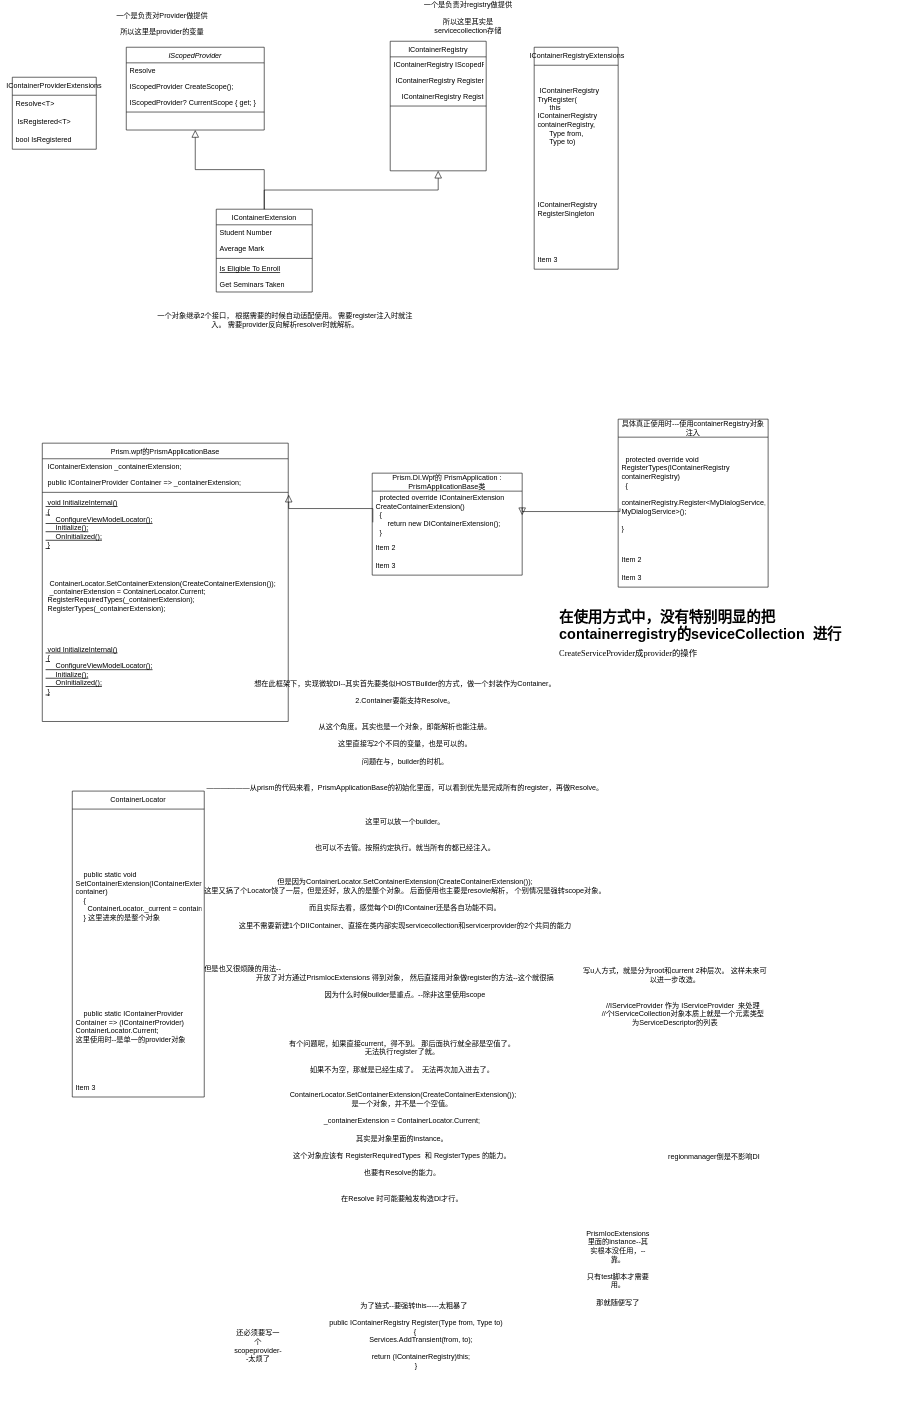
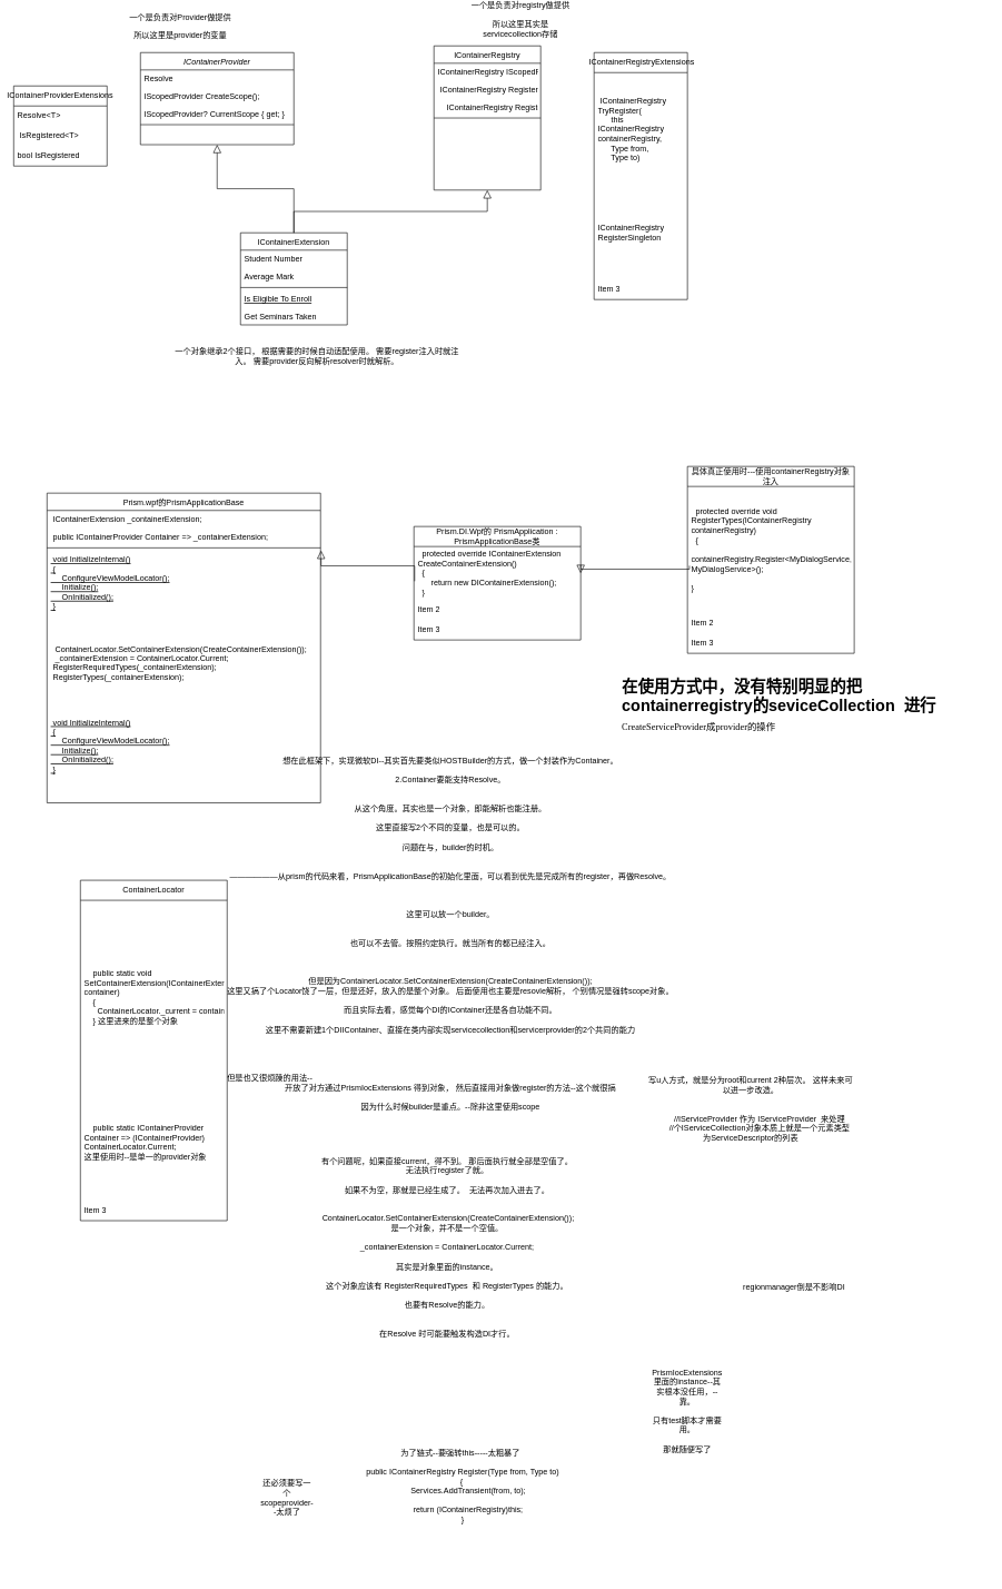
- <mxCell id="2" value="IScopedProvider" style="swimlane;fontStyle=2;align=center;verticalAlign=top;childLayout=stackLayout;horizontal=1;startSize=26;horizontalStack=0;resizeParent=1;resizeLast=0;collapsible=1;marginBottom=0;rounded=0;shadow=0;strokeWidth=1;" parent="1" vertex="1"><mxGeometry x="210" y="70" width="230" height="138" as="geometry"><mxRectangle x="230" y="140" width="160" height="26" as="alternateBounds" /></mxGeometry></mxCell>
+ <mxCell id="2" value="IContainerProvider" style="swimlane;fontStyle=2;align=center;verticalAlign=top;childLayout=stackLayout;horizontal=1;startSize=26;horizontalStack=0;resizeParent=1;resizeLast=0;collapsible=1;marginBottom=0;rounded=0;shadow=0;strokeWidth=1;" parent="1" vertex="1"><mxGeometry x="210" y="70" width="230" height="138" as="geometry"><mxRectangle x="230" y="140" width="160" height="26" as="alternateBounds" /></mxGeometry></mxCell>
